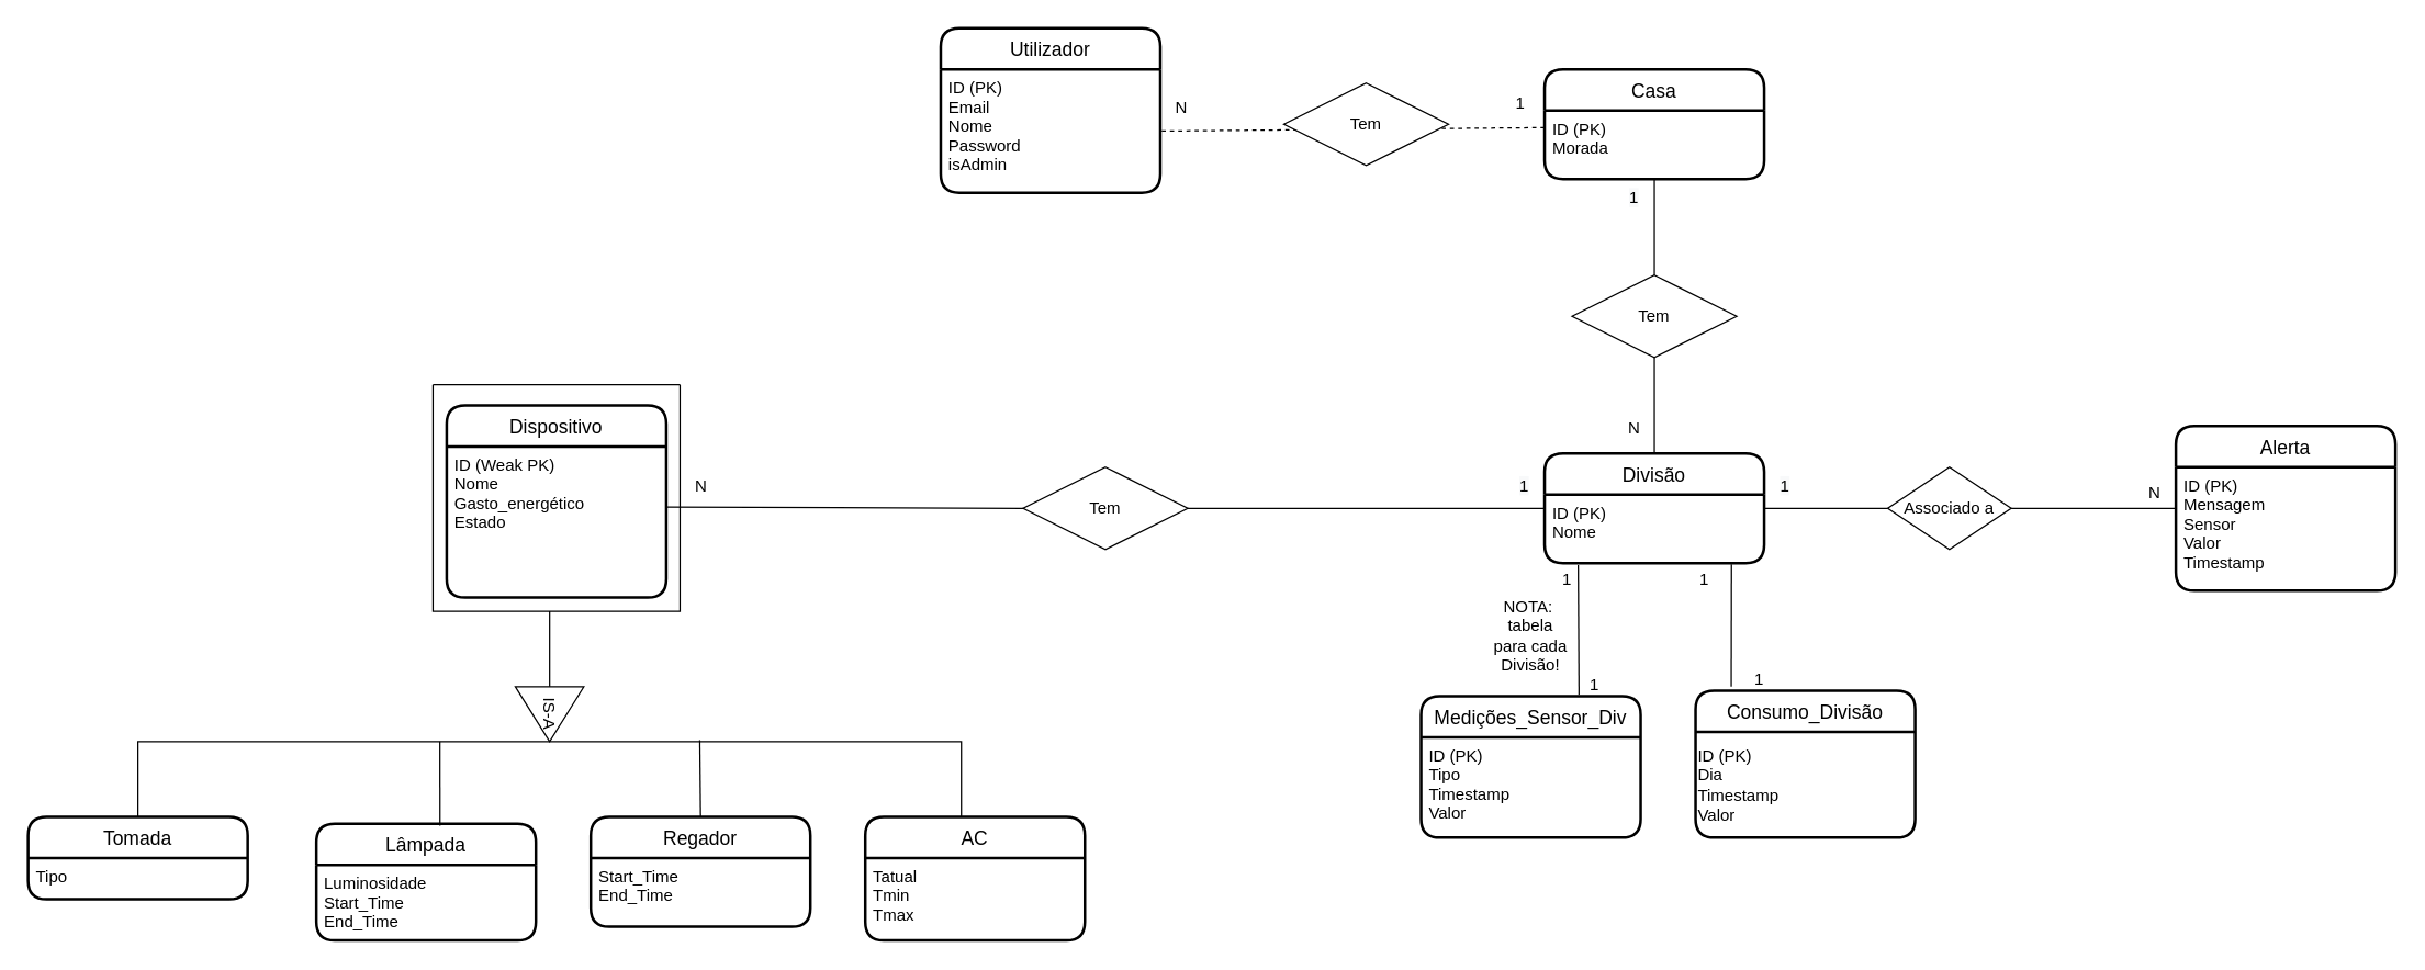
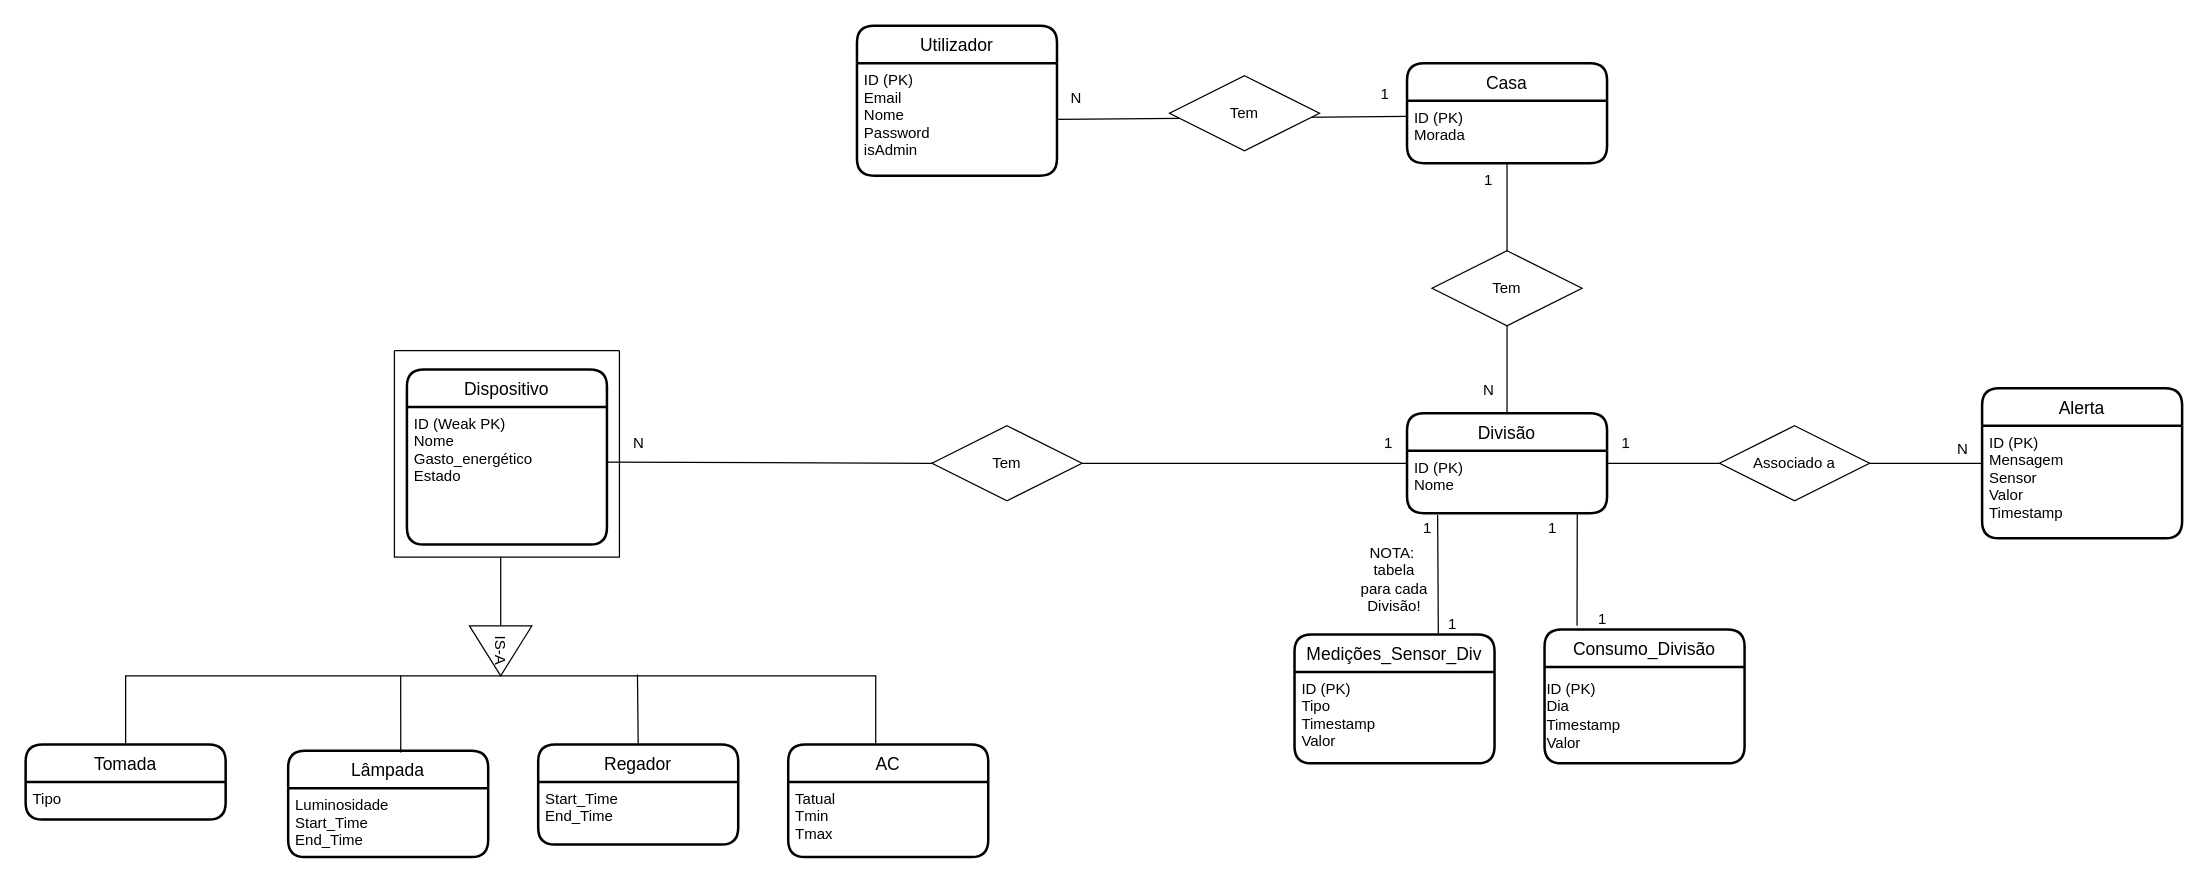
- <mxCell id="6" value="" style="endArrow=none;html=1;rounded=0;exitX=0;exitY=0.25;exitDx=0;exitDy=0;entryX=1;entryY=0.5;entryDx=0;entryDy=0;dashed=1;" parent="1" source="5" edge="1" target="3"><mxGeometry relative="1" as="geometry"><mxPoint x="915" y="89.29" as="sourcePoint" /><mxPoint x="855" y="93" as="targetPoint" /></mxGeometry></mxCell>
+ <mxCell id="6" value="" style="endArrow=none;html=1;rounded=0;exitX=0;exitY=0.25;exitDx=0;exitDy=0;entryX=1;entryY=0.5;entryDx=0;entryDy=0;" parent="1" source="5" edge="1" target="3"><mxGeometry relative="1" as="geometry"><mxPoint x="915" y="89.29" as="sourcePoint" /><mxPoint x="855" y="93" as="targetPoint" /></mxGeometry></mxCell>
- <mxCell id="53" value="Associado a" style="shape=rhombus;perimeter=rhombusPerimeter;whiteSpace=wrap;html=1;align=center;" vertex="1" parent="1"><mxGeometry x="1375" y="340" width="90" height="60" as="geometry" /></mxCell>
+ <mxCell id="53" value="Associado a" style="shape=rhombus;perimeter=rhombusPerimeter;whiteSpace=wrap;html=1;align=center;" vertex="1" parent="1"><mxGeometry x="1375" y="340" width="120" height="60" as="geometry" /></mxCell>
